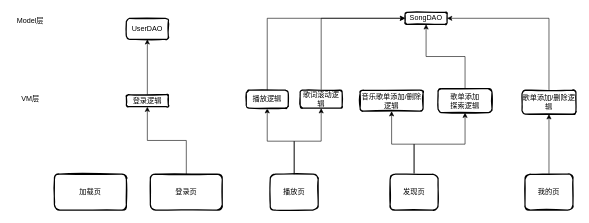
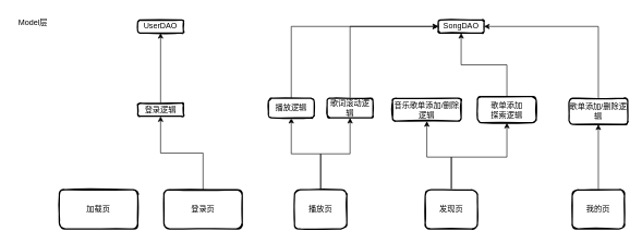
- <mxCell id="20" value="SongDAO" style="rounded=1;whiteSpace=wrap;html=1;strokeWidth=2;fillWeight=4;hachureGap=8;hachureAngle=45;fillColor=default;sketch=1;fillStyle=auto;" vertex="1" parent="1"><mxGeometry x="675" y="20" width="70" height="20" as="geometry" /></mxCell>
+ <mxCell id="20" value="SongDAO" style="rounded=1;whiteSpace=wrap;html=1;strokeWidth=2;fillWeight=4;hachureGap=8;hachureAngle=45;fillColor=default;sketch=1;fillStyle=auto;" vertex="1" parent="1"><mxGeometry x="670" y="30" width="70" height="20" as="geometry" /></mxCell>
- <mxCell id="12" value="UserDAO" style="rounded=1;whiteSpace=wrap;html=1;strokeWidth=2;fillWeight=4;hachureGap=8;hachureAngle=45;fillColor=default;sketch=1;fillStyle=auto;" vertex="1" parent="1"><mxGeometry x="210" y="30" width="70" height="35" as="geometry" /></mxCell>
+ <mxCell id="12" value="UserDAO" style="rounded=1;whiteSpace=wrap;html=1;strokeWidth=2;fillWeight=4;hachureGap=8;hachureAngle=45;fillColor=default;sketch=1;fillStyle=auto;" vertex="1" parent="1"><mxGeometry x="210" y="30" width="70" height="20" as="geometry" /></mxCell>
- <mxCell id="8" value="VM层" style="text;html=1;strokeColor=none;fillColor=none;align=center;verticalAlign=middle;whiteSpace=wrap;rounded=0;fillStyle=auto;" vertex="1" parent="1"><mxGeometry x="20" y="150" width="60" height="30" as="geometry" /></mxCell>
